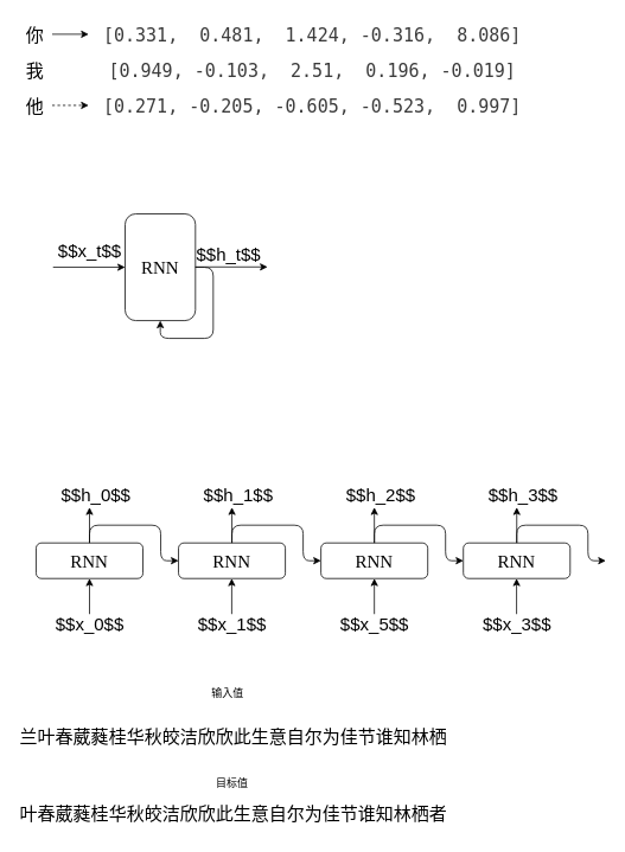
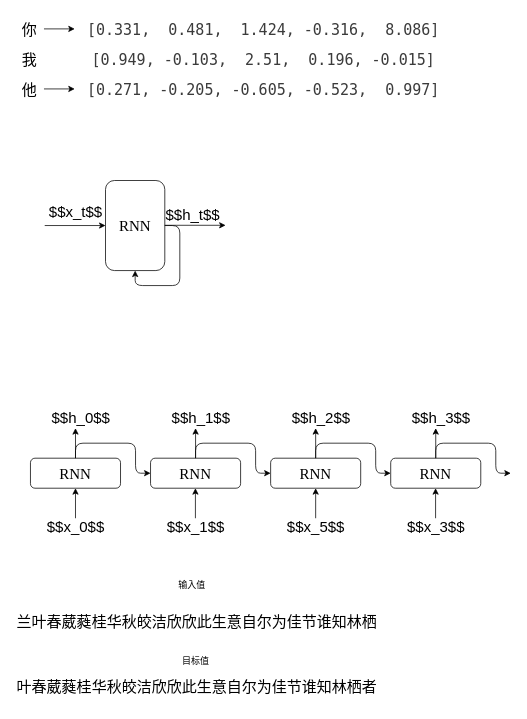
- <mxCell id="33" value="&lt;span style=&quot;color: rgb(59, 59, 59); font-family: consolas, &amp;quot;Sarasa Gothic SC&amp;quot;, monospace; text-align: start; white-space-collapse: preserve;&quot;&gt;&lt;font&gt;[0.949, -0.103,  2.51,  0.196, -0.019]&lt;/font&gt;&lt;/span&gt;" style="text;html=1;align=center;verticalAlign=middle;resizable=0;points=[];autosize=1;strokeColor=none;fillColor=none;fontSize=20;" parent="26" vertex="1"><mxGeometry x="79" y="40" width="502" height="36" as="geometry" /></mxCell>
+ <mxCell id="33" value="&lt;span style=&quot;color: rgb(59, 59, 59); font-family: consolas, &amp;quot;Sarasa Gothic SC&amp;quot;, monospace; text-align: start; white-space-collapse: preserve;&quot;&gt;&lt;font&gt;[0.949, -0.103,  2.51,  0.196, -0.015]&lt;/font&gt;&lt;/span&gt;" style="text;html=1;align=center;verticalAlign=middle;resizable=0;points=[];autosize=1;strokeColor=none;fillColor=none;fontSize=20;" parent="26" vertex="1"><mxGeometry x="79" y="40" width="502" height="36" as="geometry" /></mxCell>
- <mxCell id="30" style="edgeStyle=none;html=1;dashed=1;" parent="26" source="31" target="34" edge="1"><mxGeometry relative="1" as="geometry" /></mxCell>
+ <mxCell id="30" style="edgeStyle=none;html=1;" parent="26" source="31" target="34" edge="1"><mxGeometry relative="1" as="geometry" /></mxCell>
